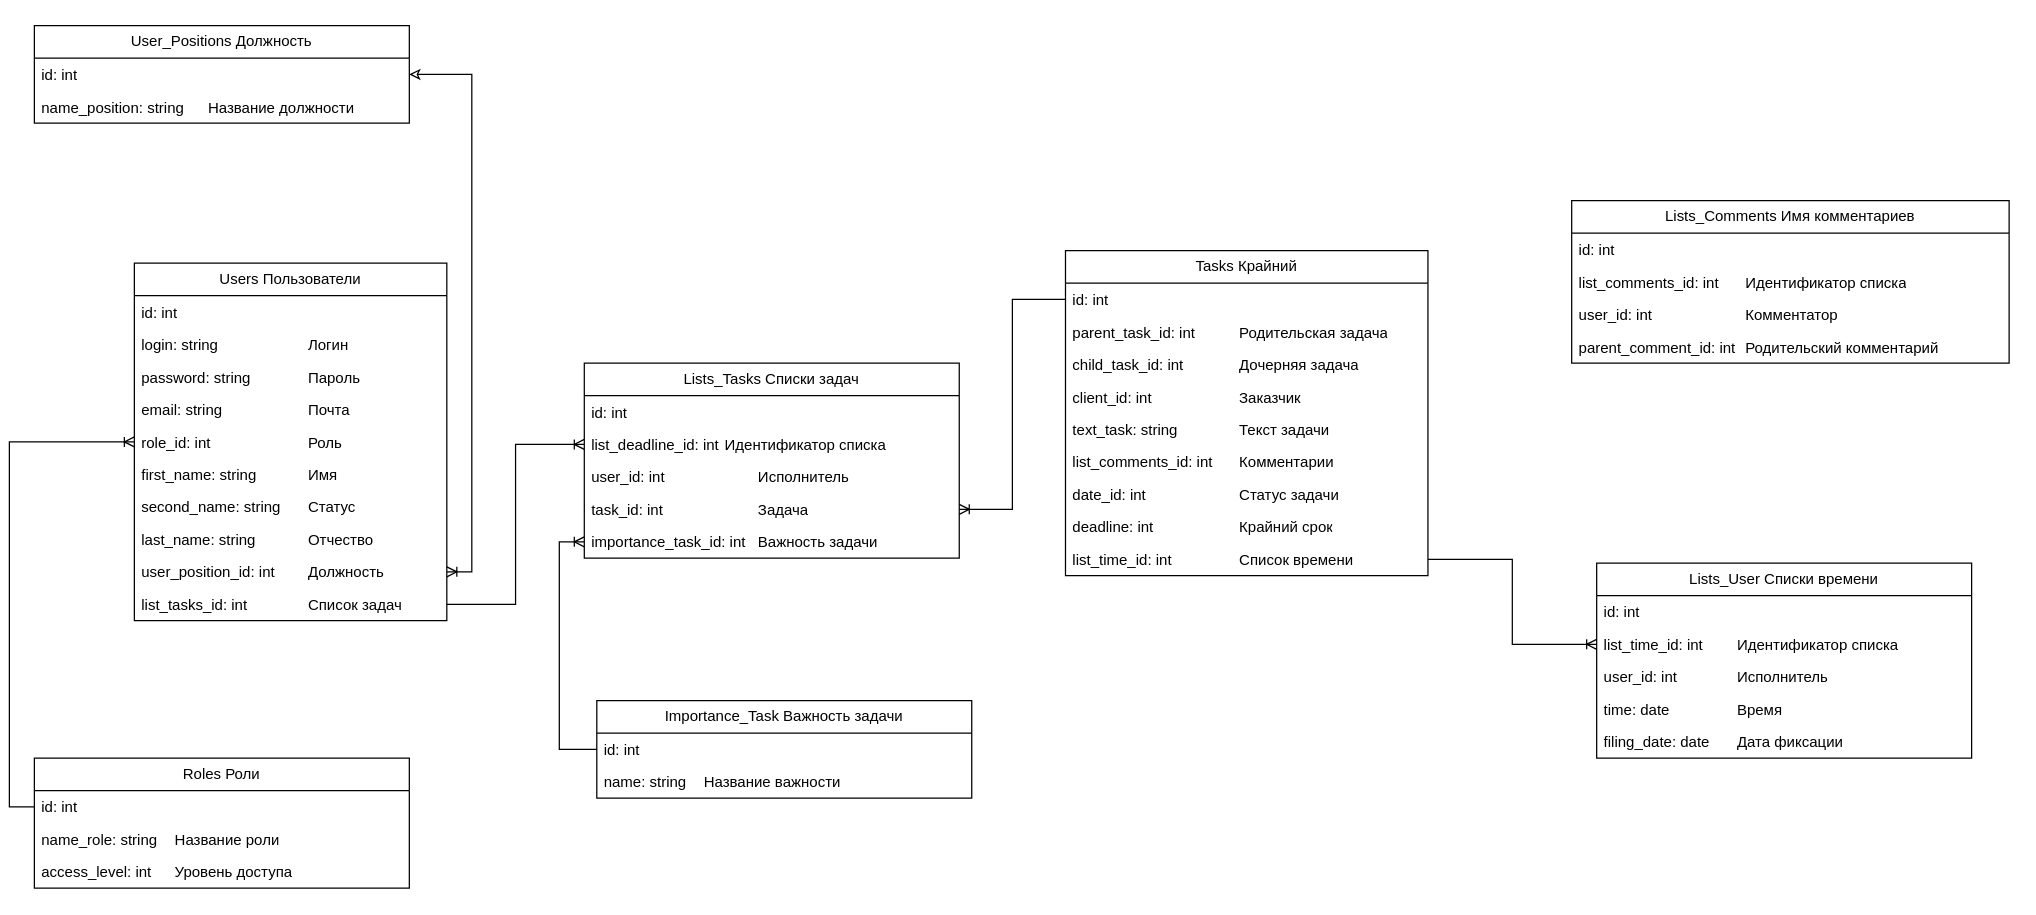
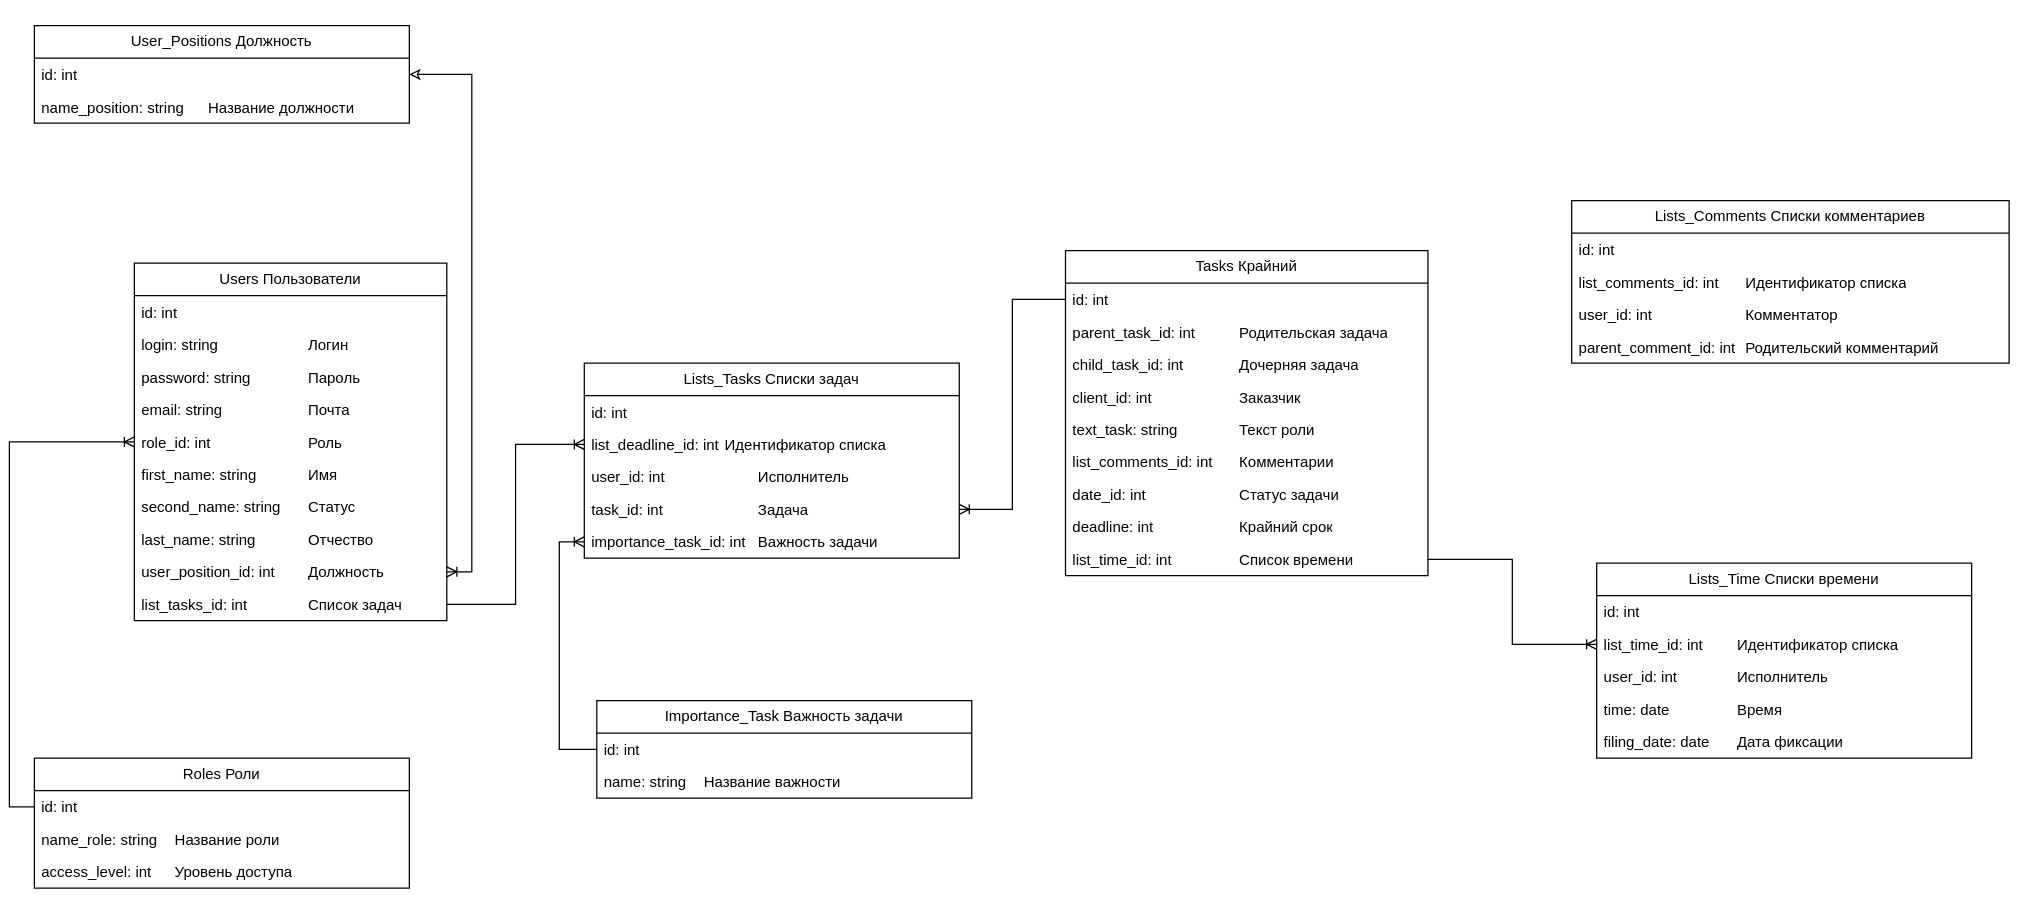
- <mxCell id="23" value="Lists_Comments Имя комментариев" style="swimlane;fontStyle=0;childLayout=stackLayout;horizontal=1;startSize=26;fillColor=none;horizontalStack=0;resizeParent=1;resizeParentMax=0;resizeLast=0;collapsible=1;marginBottom=0;whiteSpace=wrap;html=1;" parent="1" vertex="1"><mxGeometry x="1250" y="160" width="350" height="130" as="geometry" /></mxCell>
+ <mxCell id="23" value="Lists_Comments Списки комментариев" style="swimlane;fontStyle=0;childLayout=stackLayout;horizontal=1;startSize=26;fillColor=none;horizontalStack=0;resizeParent=1;resizeParentMax=0;resizeLast=0;collapsible=1;marginBottom=0;whiteSpace=wrap;html=1;" parent="1" vertex="1"><mxGeometry x="1250" y="160" width="350" height="130" as="geometry" /></mxCell>
- <mxCell id="7" value="text_task: string&lt;span style=&quot;white-space: pre;&quot;&gt;&#09;&lt;/span&gt;&lt;span style=&quot;white-space: pre;&quot;&gt;&#09;&lt;/span&gt;Текст задачи" style="text;strokeColor=none;fillColor=none;align=left;verticalAlign=top;spacingLeft=4;spacingRight=4;overflow=hidden;rotatable=0;points=[[0,0.5],[1,0.5]];portConstraint=eastwest;whiteSpace=wrap;html=1;" parent="2" vertex="1"><mxGeometry y="130" width="290" height="26" as="geometry" /></mxCell>
+ <mxCell id="7" value="text_task: string&lt;span style=&quot;white-space: pre;&quot;&gt;&#09;&lt;/span&gt;&lt;span style=&quot;white-space: pre;&quot;&gt;&#09;&lt;/span&gt;Текст роли" style="text;strokeColor=none;fillColor=none;align=left;verticalAlign=top;spacingLeft=4;spacingRight=4;overflow=hidden;rotatable=0;points=[[0,0.5],[1,0.5]];portConstraint=eastwest;whiteSpace=wrap;html=1;" parent="2" vertex="1"><mxGeometry y="130" width="290" height="26" as="geometry" /></mxCell>
- <mxCell id="41" value="Lists_User Списки времени" style="swimlane;fontStyle=0;childLayout=stackLayout;horizontal=1;startSize=26;fillColor=none;horizontalStack=0;resizeParent=1;resizeParentMax=0;resizeLast=0;collapsible=1;marginBottom=0;whiteSpace=wrap;html=1;" parent="1" vertex="1"><mxGeometry x="1270" y="450" width="300" height="156" as="geometry" /></mxCell>
+ <mxCell id="41" value="Lists_Time Списки времени" style="swimlane;fontStyle=0;childLayout=stackLayout;horizontal=1;startSize=26;fillColor=none;horizontalStack=0;resizeParent=1;resizeParentMax=0;resizeLast=0;collapsible=1;marginBottom=0;whiteSpace=wrap;html=1;" parent="1" vertex="1"><mxGeometry x="1270" y="450" width="300" height="156" as="geometry" /></mxCell>
